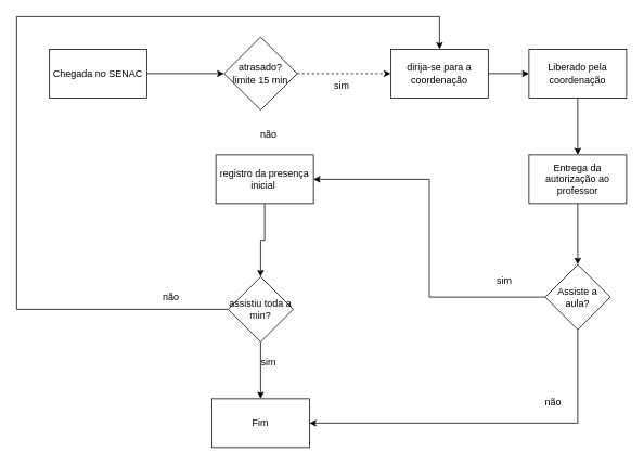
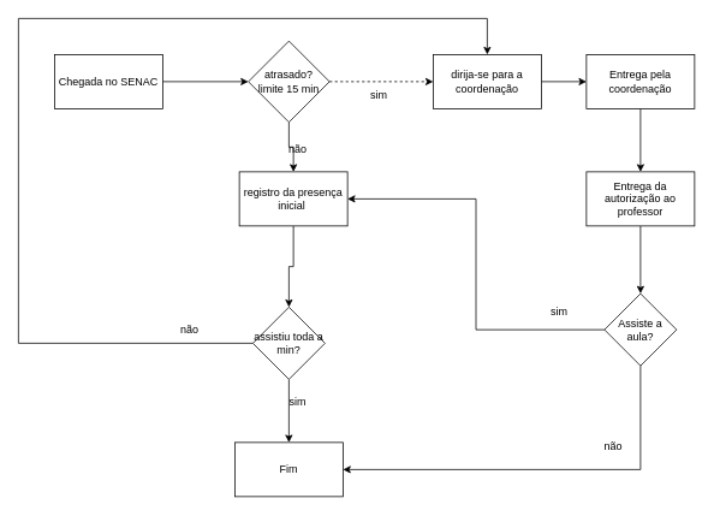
- <mxCell id="19" value="Liberado pela coordenação" style="rounded=0;whiteSpace=wrap;html=1;" vertex="1" parent="1"><mxGeometry x="650" y="60" width="120" height="60" as="geometry" /></mxCell>
+ <mxCell id="19" value="Entrega pela coordenação" style="rounded=0;whiteSpace=wrap;html=1;" vertex="1" parent="1"><mxGeometry x="650" y="60" width="120" height="60" as="geometry" /></mxCell>
+ <mxCell id="6" value="" style="edgeStyle=orthogonalEdgeStyle;rounded=0;orthogonalLoop=1;jettySize=auto;html=1;" edge="1" parent="1" source="8" target="5"><mxGeometry relative="1" as="geometry" /></mxCell>
